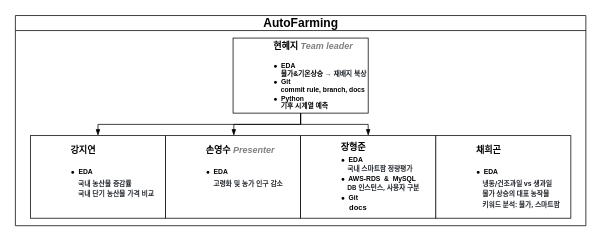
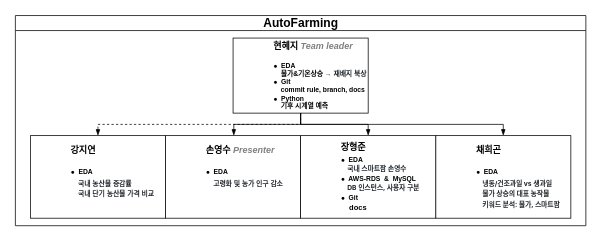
- <mxCell id="9" value="" style="endArrow=blockThin;endFill=1;fontSize=11;edgeStyle=elbowEdgeStyle;elbow=vertical;rounded=0;exitX=0.5;exitY=1;exitDx=0;exitDy=0;" parent="2" source="3" target="8" edge="1"><mxGeometry relative="1" as="geometry"><mxPoint x="151" y="110" as="sourcePoint" /><mxPoint x="421" y="140" as="targetPoint" /></mxGeometry></mxCell>
+ <mxCell id="9" value="" style="endArrow=blockThin;endFill=1;fontSize=11;edgeStyle=elbowEdgeStyle;elbow=vertical;rounded=0;exitX=0.5;exitY=1;exitDx=0;exitDy=0;dashed=1;" parent="2" source="3" target="8" edge="1"><mxGeometry relative="1" as="geometry"><mxPoint x="151" y="110" as="sourcePoint" /><mxPoint x="421" y="140" as="targetPoint" /></mxGeometry></mxCell>
+ <mxCell id="10" value="" style="endArrow=blockThin;endFill=1;fontSize=11;edgeStyle=elbowEdgeStyle;elbow=vertical;rounded=0;entryX=0.5;entryY=0;entryDx=0;entryDy=0;exitX=0.5;exitY=1;exitDx=0;exitDy=0;" parent="2" source="3" target="7" edge="1"><mxGeometry relative="1" as="geometry"><mxPoint x="400" y="150" as="sourcePoint" /><mxPoint x="670" y="180" as="targetPoint" /></mxGeometry></mxCell>
- <mxCell id="11" value="장형준&amp;nbsp;&lt;br&gt;&lt;div style=&quot;font-size: 9px;&quot;&gt;&lt;div style=&quot;font-size: 12px;&quot;&gt;&lt;span style=&quot;font-size: 9px;&quot;&gt;●&amp;nbsp; EDA&lt;/span&gt;&lt;font style=&quot;font-size: 9px;&quot; color=&quot;#808080&quot;&gt;&lt;i&gt;&lt;br&gt;&lt;/i&gt;&lt;/font&gt;&lt;div style=&quot;font-size: 9px;&quot;&gt;&lt;/div&gt;&lt;/div&gt;&lt;span style=&quot;color: rgb(31, 35, 40); font-family: -apple-system, BlinkMacSystemFont, &amp;quot;Segoe UI&amp;quot;, &amp;quot;Noto Sans&amp;quot;, Helvetica, Arial, sans-serif, &amp;quot;Apple Color Emoji&amp;quot;, &amp;quot;Segoe UI Emoji&amp;quot;; background-color: rgb(255, 255, 255);&quot;&gt;&lt;font style=&quot;font-size: 9px;&quot;&gt;&amp;nbsp; &amp;nbsp; 국내 스마트팜 정량평가&lt;/font&gt;&lt;/span&gt;&lt;span style=&quot;font-size: 10px;&quot;&gt;&lt;br&gt;&lt;/span&gt;&lt;div style=&quot;font-size: 12px;&quot;&gt;&lt;span style=&quot;font-size: 9px;&quot;&gt;●&amp;nbsp; AWS-RDS&amp;nbsp; &amp;amp;&amp;nbsp; MySQL&lt;/span&gt;&lt;font style=&quot;font-size: 9px;&quot; color=&quot;#808080&quot;&gt;&lt;i&gt;&lt;br&gt;&lt;/i&gt;&lt;/font&gt;&lt;div style=&quot;font-size: 9px;&quot;&gt;&lt;/div&gt;&lt;/div&gt;&lt;div style=&quot;&quot;&gt;&lt;font face=&quot;-apple-system, BlinkMacSystemFont, Segoe UI, Noto Sans, Helvetica, Arial, sans-serif, Apple Color Emoji, Segoe UI Emoji&quot; color=&quot;#1f2328&quot;&gt;&lt;span style=&quot;background-color: rgb(255, 255, 255);&quot;&gt;&amp;nbsp; &amp;nbsp; DB 인스턴스, 사용자 구분&lt;/span&gt;&lt;/font&gt;&lt;/div&gt;&lt;div&gt;&lt;div style=&quot;font-size: 12px;&quot;&gt;&lt;div&gt;&lt;span style=&quot;font-size: 9px; background-color: initial;&quot;&gt;●&amp;nbsp; Git&lt;/span&gt;&lt;/div&gt;&lt;/div&gt;&lt;div style=&quot;font-size: 12px;&quot;&gt;&lt;div style=&quot;font-size: 9px;&quot;&gt;&lt;/div&gt;&lt;/div&gt;&lt;div style=&quot;font-size: 10px;&quot;&gt;&lt;span style=&quot;font-size: x-small; background-color: initial;&quot;&gt;&amp;nbsp; &amp;nbsp; docs&lt;/span&gt;&lt;/div&gt;&lt;/div&gt;&lt;/div&gt;" style="label;image=https://cdn3.iconfinder.com/data/icons/user-avatars-1/512/users-2-128.png;whiteSpace=wrap;html=1;rounded=0;glass=0;" parent="2" vertex="1"><mxGeometry x="380" y="160" width="180" height="110" as="geometry" /></mxCell>
+ <mxCell id="11" value="장형준&amp;nbsp;&lt;br&gt;&lt;div style=&quot;font-size: 9px;&quot;&gt;&lt;div style=&quot;font-size: 12px;&quot;&gt;&lt;span style=&quot;font-size: 9px;&quot;&gt;●&amp;nbsp; EDA&lt;/span&gt;&lt;font style=&quot;font-size: 9px;&quot; color=&quot;#808080&quot;&gt;&lt;i&gt;&lt;br&gt;&lt;/i&gt;&lt;/font&gt;&lt;div style=&quot;font-size: 9px;&quot;&gt;&lt;/div&gt;&lt;/div&gt;&lt;span style=&quot;color: rgb(31, 35, 40); font-family: -apple-system, BlinkMacSystemFont, &amp;quot;Segoe UI&amp;quot;, &amp;quot;Noto Sans&amp;quot;, Helvetica, Arial, sans-serif, &amp;quot;Apple Color Emoji&amp;quot;, &amp;quot;Segoe UI Emoji&amp;quot;; background-color: rgb(255, 255, 255);&quot;&gt;&lt;font style=&quot;font-size: 9px;&quot;&gt;&amp;nbsp; &amp;nbsp; 국내 스마트팜 손영수&lt;/font&gt;&lt;/span&gt;&lt;span style=&quot;font-size: 10px;&quot;&gt;&lt;br&gt;&lt;/span&gt;&lt;div style=&quot;font-size: 12px;&quot;&gt;&lt;span style=&quot;font-size: 9px;&quot;&gt;●&amp;nbsp; AWS-RDS&amp;nbsp; &amp;amp;&amp;nbsp; MySQL&lt;/span&gt;&lt;font style=&quot;font-size: 9px;&quot; color=&quot;#808080&quot;&gt;&lt;i&gt;&lt;br&gt;&lt;/i&gt;&lt;/font&gt;&lt;div style=&quot;font-size: 9px;&quot;&gt;&lt;/div&gt;&lt;/div&gt;&lt;div style=&quot;&quot;&gt;&lt;font face=&quot;-apple-system, BlinkMacSystemFont, Segoe UI, Noto Sans, Helvetica, Arial, sans-serif, Apple Color Emoji, Segoe UI Emoji&quot; color=&quot;#1f2328&quot;&gt;&lt;span style=&quot;background-color: rgb(255, 255, 255);&quot;&gt;&amp;nbsp; &amp;nbsp; DB 인스턴스, 사용자 구분&lt;/span&gt;&lt;/font&gt;&lt;/div&gt;&lt;div&gt;&lt;div style=&quot;font-size: 12px;&quot;&gt;&lt;div&gt;&lt;span style=&quot;font-size: 9px; background-color: initial;&quot;&gt;●&amp;nbsp; Git&lt;/span&gt;&lt;/div&gt;&lt;/div&gt;&lt;div style=&quot;font-size: 12px;&quot;&gt;&lt;div style=&quot;font-size: 9px;&quot;&gt;&lt;/div&gt;&lt;/div&gt;&lt;div style=&quot;font-size: 10px;&quot;&gt;&lt;span style=&quot;font-size: x-small; background-color: initial;&quot;&gt;&amp;nbsp; &amp;nbsp; docs&lt;/span&gt;&lt;/div&gt;&lt;/div&gt;&lt;/div&gt;" style="label;image=https://cdn3.iconfinder.com/data/icons/user-avatars-1/512/users-2-128.png;whiteSpace=wrap;html=1;rounded=0;glass=0;" parent="2" vertex="1"><mxGeometry x="380" y="160" width="180" height="110" as="geometry" /></mxCell>
